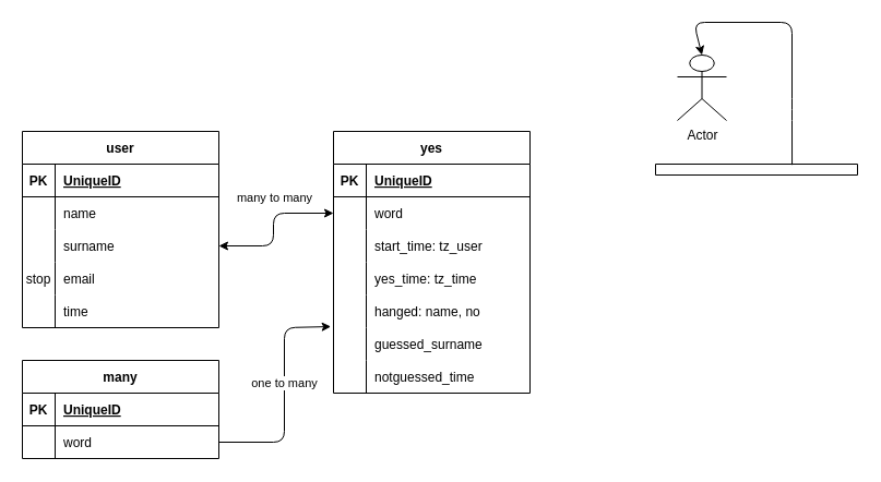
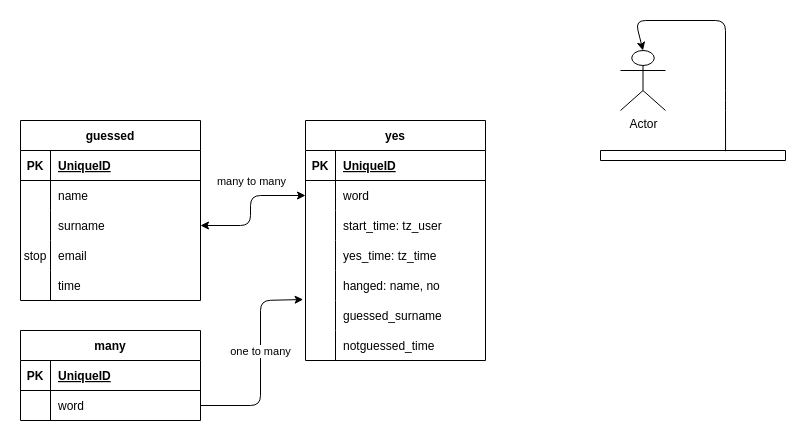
- <mxCell id="2" value="user" style="shape=table;startSize=30;container=1;collapsible=1;childLayout=tableLayout;fixedRows=1;rowLines=0;fontStyle=1;align=center;resizeLast=1;" parent="1" vertex="1"><mxGeometry x="20" y="120" width="180" height="180" as="geometry" /></mxCell>
+ <mxCell id="2" value="guessed" style="shape=table;startSize=30;container=1;collapsible=1;childLayout=tableLayout;fixedRows=1;rowLines=0;fontStyle=1;align=center;resizeLast=1;" parent="1" vertex="1"><mxGeometry x="20" y="120" width="180" height="180" as="geometry" /></mxCell>
